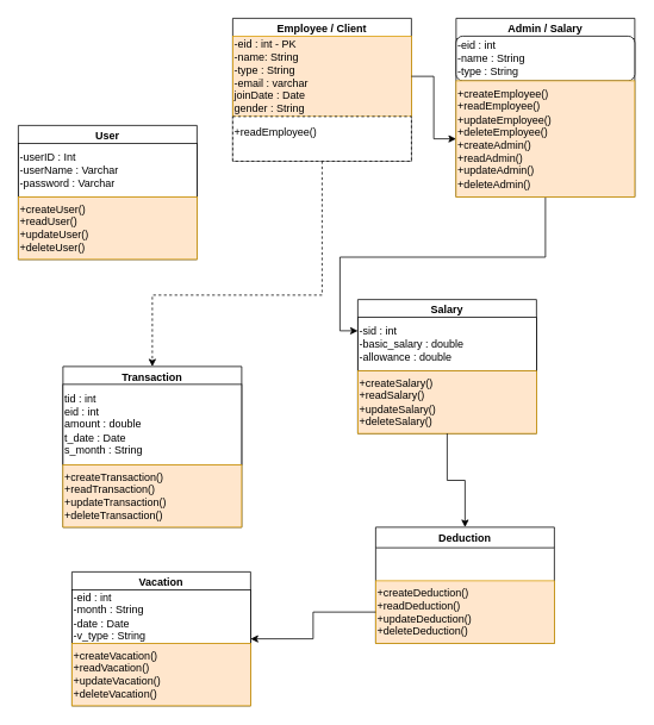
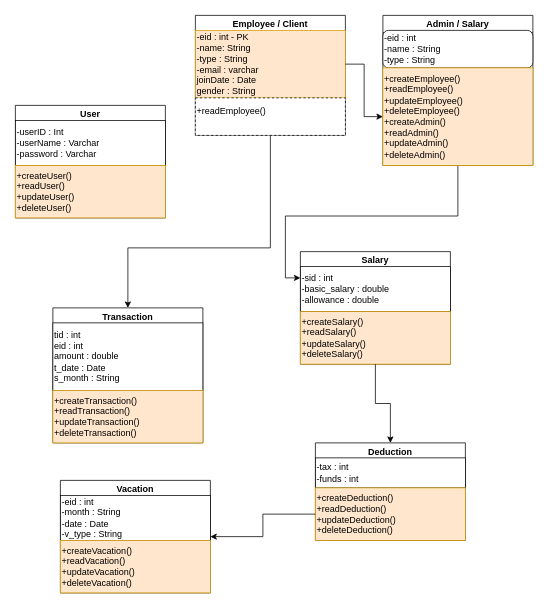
- <mxCell id="5" style="edgeStyle=orthogonalEdgeStyle;rounded=0;orthogonalLoop=1;jettySize=auto;html=1;dashed=1;" parent="1" source="6" target="18" edge="1"><mxGeometry relative="1" as="geometry"><Array as="points"><mxPoint x="360" y="330" /><mxPoint x="170" y="330" /></Array></mxGeometry></mxCell>
+ <mxCell id="5" style="edgeStyle=orthogonalEdgeStyle;rounded=0;orthogonalLoop=1;jettySize=auto;html=1;" parent="1" source="6" target="18" edge="1"><mxGeometry relative="1" as="geometry"><Array as="points"><mxPoint x="360" y="330" /><mxPoint x="170" y="330" /></Array></mxGeometry></mxCell>
+ <mxCell id="25" value="-tax : int&lt;div&gt;-funds : int&lt;/div&gt;" style="whiteSpace=wrap;html=1;align=left;" parent="24" vertex="1"><mxGeometry y="20" width="200" height="40" as="geometry" /></mxCell>
